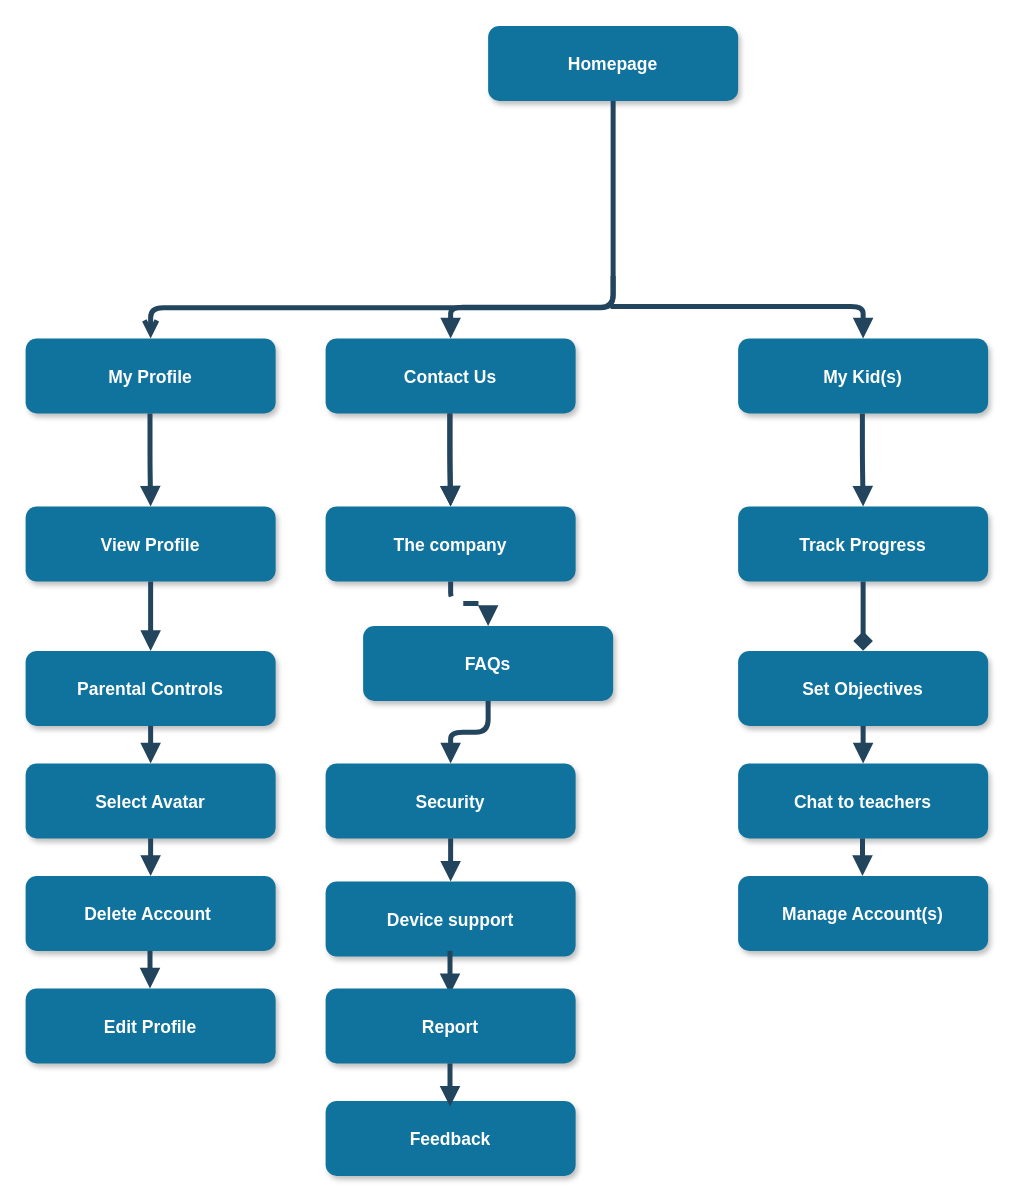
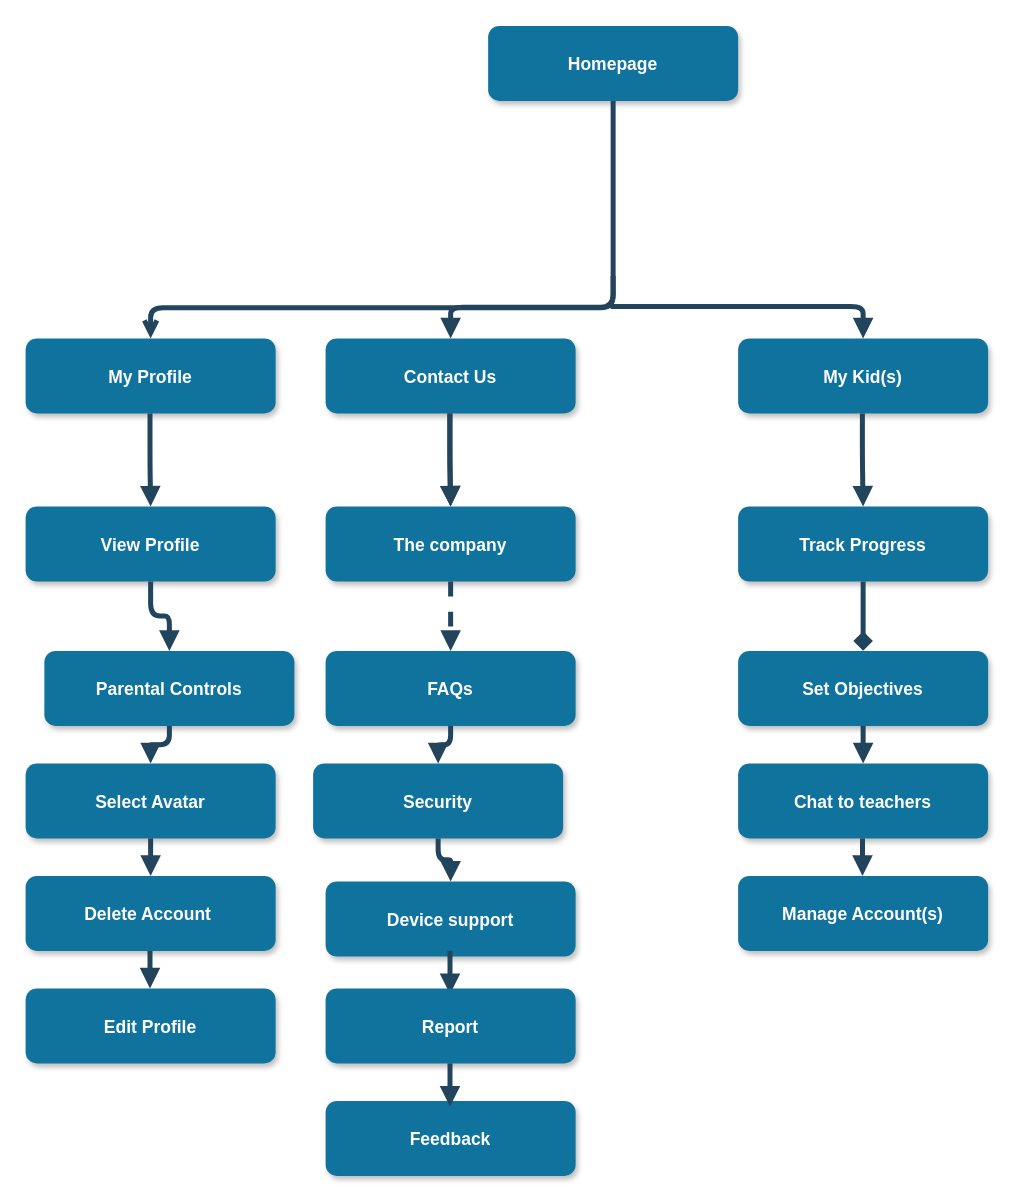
- <mxCell id="11" value="FAQs" style="rounded=1;fillColor=#10739E;strokeColor=none;shadow=1;gradientColor=none;fontStyle=1;fontColor=#FFFFFF;fontSize=14;" vertex="1" parent="1"><mxGeometry x="290" y="500" width="200" height="60" as="geometry" /></mxCell>
+ <mxCell id="11" value="FAQs" style="rounded=1;fillColor=#10739E;strokeColor=none;shadow=1;gradientColor=none;fontStyle=1;fontColor=#FFFFFF;fontSize=14;" vertex="1" parent="1"><mxGeometry x="260" y="520" width="200" height="60" as="geometry" /></mxCell>
- <mxCell id="7" value="Parental Controls" style="rounded=1;fillColor=#10739E;strokeColor=none;shadow=1;gradientColor=none;fontStyle=1;fontColor=#FFFFFF;fontSize=14;" vertex="1" parent="1"><mxGeometry x="20" y="520" width="200" height="60" as="geometry" /></mxCell>
+ <mxCell id="7" value="Parental Controls" style="rounded=1;fillColor=#10739E;strokeColor=none;shadow=1;gradientColor=none;fontStyle=1;fontColor=#FFFFFF;fontSize=14;" vertex="1" parent="1"><mxGeometry x="35" y="520" width="200" height="60" as="geometry" /></mxCell>
- <mxCell id="12" value="Security" style="rounded=1;fillColor=#10739E;strokeColor=none;shadow=1;gradientColor=none;fontStyle=1;fontColor=#FFFFFF;fontSize=14;" vertex="1" parent="1"><mxGeometry x="260" y="610" width="200" height="60" as="geometry" /></mxCell>
+ <mxCell id="12" value="Security" style="rounded=1;fillColor=#10739E;strokeColor=none;shadow=1;gradientColor=none;fontStyle=1;fontColor=#FFFFFF;fontSize=14;" vertex="1" parent="1"><mxGeometry x="250" y="610" width="200" height="60" as="geometry" /></mxCell>
